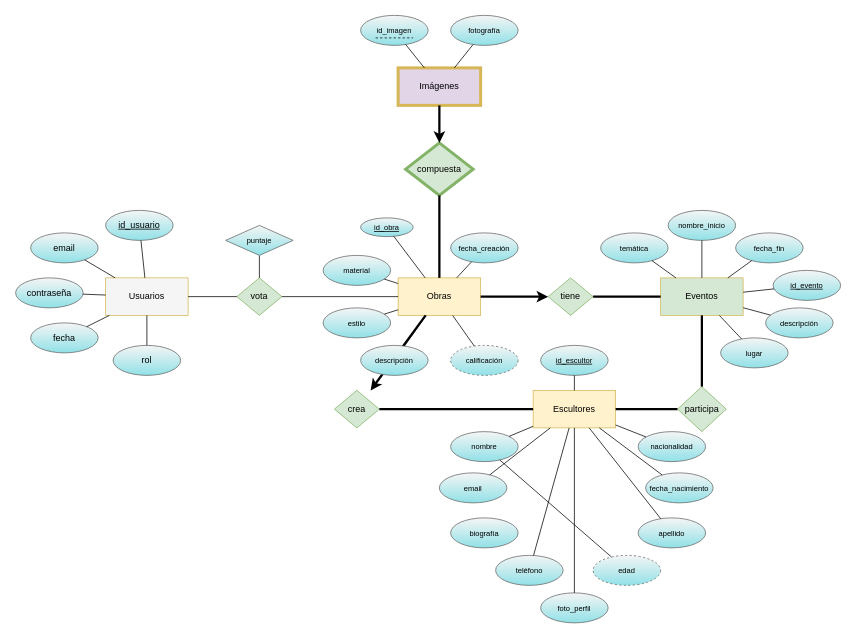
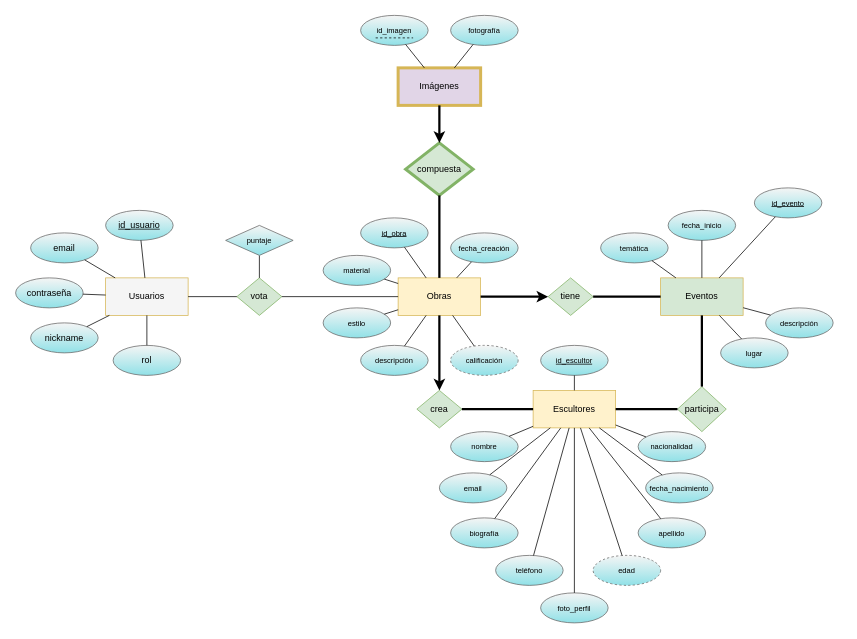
- <mxCell id="24" value="&lt;font style=&quot;font-size: 10px;&quot;&gt;nombre_inicio&lt;/font&gt;" style="ellipse;whiteSpace=wrap;html=1;fillColor=#f5f5f5;strokeColor=#666666;gradientColor=#91E1E7;" vertex="1" parent="1"><mxGeometry x="890" y="280" width="90" height="40" as="geometry" /></mxCell>
+ <mxCell id="24" value="&lt;font style=&quot;font-size: 10px;&quot;&gt;fecha_inicio&lt;/font&gt;" style="ellipse;whiteSpace=wrap;html=1;fillColor=#f5f5f5;strokeColor=#666666;gradientColor=#91E1E7;" vertex="1" parent="1"><mxGeometry x="890" y="280" width="90" height="40" as="geometry" /></mxCell>
- <mxCell id="56" value="&lt;u&gt;&lt;font style=&quot;font-size: 10px;&quot;&gt;id_obra&lt;/font&gt;&lt;/u&gt;" style="ellipse;whiteSpace=wrap;html=1;fillColor=#f5f5f5;strokeColor=#666666;gradientColor=#91E1E7;" vertex="1" parent="1"><mxGeometry x="480" y="290" width="70" height="25" as="geometry" /></mxCell>
+ <mxCell id="56" value="&lt;u&gt;&lt;font style=&quot;font-size: 10px;&quot;&gt;id_obra&lt;/font&gt;&lt;/u&gt;" style="ellipse;whiteSpace=wrap;html=1;fillColor=#f5f5f5;strokeColor=#666666;gradientColor=#91E1E7;" vertex="1" parent="1"><mxGeometry x="480" y="290" width="90" height="40" as="geometry" /></mxCell>
- <mxCell id="25" value="&lt;font style=&quot;font-size: 10px;&quot;&gt;fecha_fin&lt;/font&gt;" style="ellipse;whiteSpace=wrap;html=1;fillColor=#f5f5f5;strokeColor=#666666;gradientColor=#91E1E7;" vertex="1" parent="1"><mxGeometry x="980" width="90" height="40" as="geometry" y="310" /></mxCell>
- <mxCell id="32" value="" style="endArrow=none;html=1;rounded=0;" edge="1" parent="1" source="4" target="25"><mxGeometry width="50" height="50" relative="1" as="geometry"><mxPoint x="680" y="410" as="sourcePoint" /><mxPoint x="730" y="360" as="targetPoint" /></mxGeometry></mxCell>
- <mxCell id="26" value="&lt;font style=&quot;font-size: 10px;&quot;&gt;id_evento&lt;/font&gt;" style="ellipse;whiteSpace=wrap;html=1;fontStyle=4;fillColor=#f5f5f5;strokeColor=#666666;gradientColor=#91E1E7;" vertex="1" parent="1"><mxGeometry x="1030" y="360" width="90" height="40" as="geometry" /></mxCell>
+ <mxCell id="26" value="&lt;font style=&quot;font-size: 10px;&quot;&gt;id_evento&lt;/font&gt;" style="ellipse;whiteSpace=wrap;html=1;fontStyle=4;fillColor=#f5f5f5;strokeColor=#666666;gradientColor=#91E1E7;" vertex="1" parent="1"><mxGeometry x="1005" y="250" width="90" height="40" as="geometry" /></mxCell>
- <mxCell id="76" value="fecha" style="ellipse;whiteSpace=wrap;html=1;fillColor=#f5f5f5;strokeColor=#666666;gradientColor=#91E1E7;" vertex="1" parent="1"><mxGeometry x="40" y="430" width="90" height="40" as="geometry" /></mxCell>
+ <mxCell id="76" value="nickname" style="ellipse;whiteSpace=wrap;html=1;fillColor=#f5f5f5;strokeColor=#666666;gradientColor=#91E1E7;" vertex="1" parent="1"><mxGeometry x="40" y="430" width="90" height="40" as="geometry" /></mxCell>
- <mxCell id="12" value="crea" style="strokeWidth=1;html=1;shape=mxgraph.flowchart.decision;whiteSpace=wrap;fillColor=#d5e8d4;strokeColor=#82b366;" parent="1" vertex="1"><mxGeometry x="445" y="520" width="60" height="50" as="geometry" /></mxCell>
+ <mxCell id="12" value="crea" style="strokeWidth=1;html=1;shape=mxgraph.flowchart.decision;whiteSpace=wrap;fillColor=#d5e8d4;strokeColor=#82b366;" parent="1" vertex="1"><mxGeometry x="555" y="520" width="60" height="50" as="geometry" /></mxCell>
+ <mxCell id="51" value="" style="endArrow=none;html=1;rounded=0;" edge="1" parent="1" source="37" target="2"><mxGeometry width="50" height="50" relative="1" as="geometry"><mxPoint x="698" y="601" as="sourcePoint" /><mxPoint x="730" y="588" as="targetPoint" /></mxGeometry></mxCell>
- <mxCell id="53" value="" style="endArrow=none;html=1;rounded=0;" edge="1" parent="1" source="43" target="36"><mxGeometry width="50" height="50" relative="1" as="geometry"><mxPoint x="679" y="711" as="sourcePoint" /><mxPoint x="767" y="590" as="targetPoint" /></mxGeometry></mxCell>
+ <mxCell id="53" value="" style="endArrow=none;html=1;rounded=0;" edge="1" parent="1" source="43" target="2"><mxGeometry width="50" height="50" relative="1" as="geometry"><mxPoint x="679" y="711" as="sourcePoint" /><mxPoint x="767" y="590" as="targetPoint" /></mxGeometry></mxCell>
